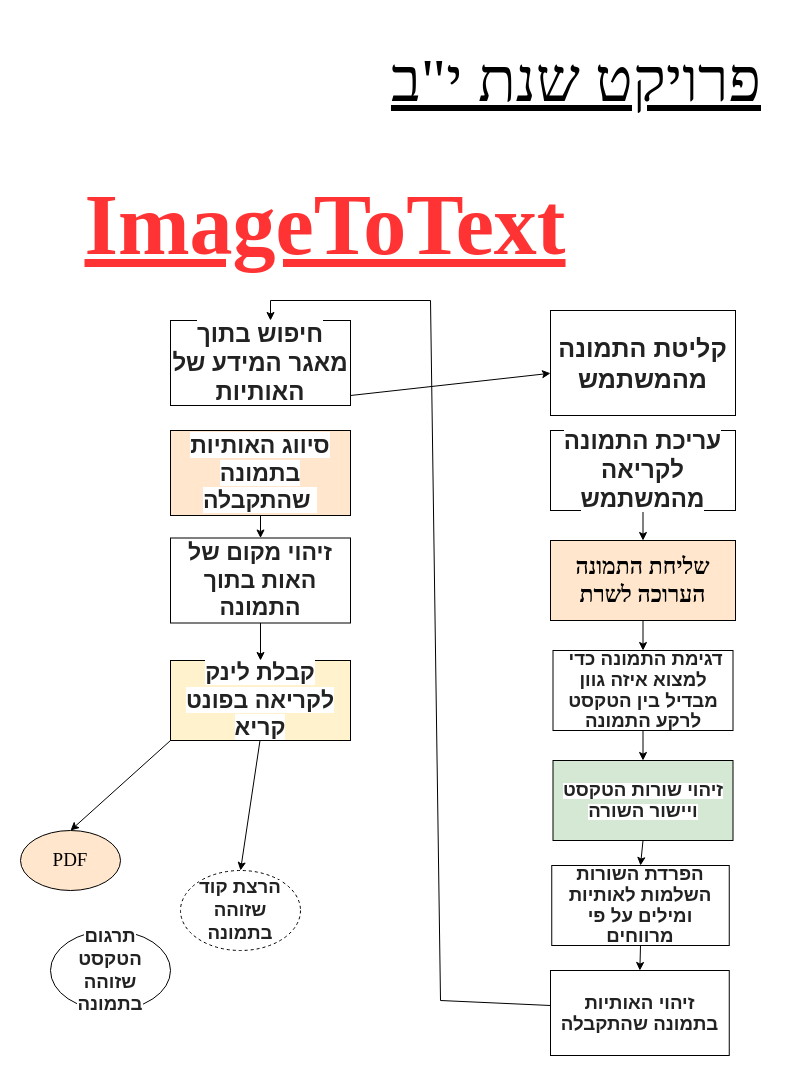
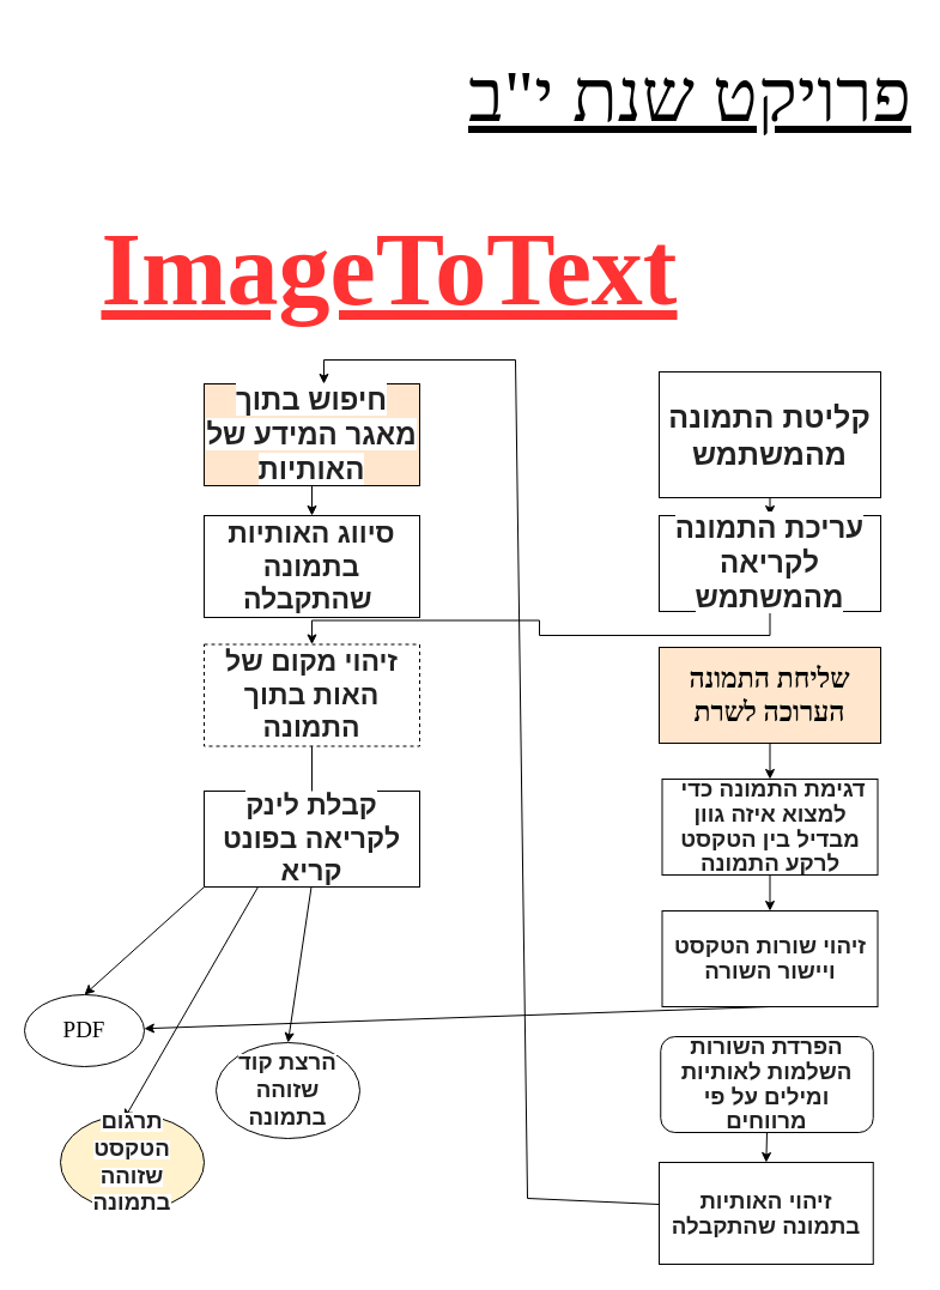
- <mxCell id="16" value="&lt;b style=&quot;color: rgb(34, 34, 34); font-family: calibri, sans-serif; font-size: 24px; text-align: right; background-color: rgb(255, 255, 255);&quot;&gt;&lt;span lang=&quot;HE&quot; style=&quot;font-size: 24px; line-height: 19.973px; font-family: david, sans-serif;&quot;&gt;חיפוש בתוך מאגר המידע של האותיות&lt;/span&gt;&lt;/b&gt;" style="rounded=0;whiteSpace=wrap;html=1;fontSize=24;" vertex="1" parent="1"><mxGeometry x="170" y="320" width="180" height="85" as="geometry" /></mxCell>
+ <mxCell id="16" value="&lt;b style=&quot;color: rgb(34, 34, 34); font-family: calibri, sans-serif; font-size: 24px; text-align: right; background-color: rgb(255, 255, 255);&quot;&gt;&lt;span lang=&quot;HE&quot; style=&quot;font-size: 24px; line-height: 19.973px; font-family: david, sans-serif;&quot;&gt;חיפוש בתוך מאגר המידע של האותיות&lt;/span&gt;&lt;/b&gt;" style="rounded=0;whiteSpace=wrap;html=1;fontSize=24;fillColor=#ffe6cc;" vertex="1" parent="1"><mxGeometry x="170" y="320" width="180" height="85" as="geometry" /></mxCell>
- <mxCell id="15" style="edgeStyle=none;rounded=0;orthogonalLoop=1;jettySize=auto;html=1;exitX=0.5;exitY=1;exitDx=0;exitDy=0;fontFamily=david;fontSize=19;" edge="1" parent="1" source="16" target="3"><mxGeometry relative="1" as="geometry" /></mxCell>
+ <mxCell id="15" style="edgeStyle=none;rounded=0;orthogonalLoop=1;jettySize=auto;html=1;exitX=0.5;exitY=1;exitDx=0;exitDy=0;entryX=0.5;entryY=0;entryDx=0;entryDy=0;fontFamily=david;fontSize=19;" edge="1" parent="1" source="16" target="18"><mxGeometry relative="1" as="geometry" /></mxCell>
+ <mxCell id="2" style="edgeStyle=orthogonalEdgeStyle;rounded=0;orthogonalLoop=1;jettySize=auto;html=1;exitX=0.5;exitY=1;exitDx=0;exitDy=0;entryX=0.5;entryY=0;entryDx=0;entryDy=0;" edge="1" parent="1" source="3" target="7"><mxGeometry relative="1" as="geometry"><mxPoint x="645" y="430" as="targetPoint" /></mxGeometry></mxCell>
- <mxCell id="18" value="&lt;b style=&quot;color: rgb(34, 34, 34); font-family: calibri, sans-serif; font-size: 23px; text-align: right; background-color: rgb(255, 255, 255);&quot;&gt;&lt;span lang=&quot;HE&quot; style=&quot;font-size: 23px; line-height: 19.973px; font-family: david, sans-serif;&quot;&gt;סיווג האותיות בתמונה שהתקבלה&amp;nbsp;&lt;/span&gt;&lt;/b&gt;" style="rounded=0;whiteSpace=wrap;html=1;fontSize=23;fillColor=#ffe6cc;" vertex="1" parent="1"><mxGeometry x="170" y="430" width="180" height="85" as="geometry" /></mxCell>
+ <mxCell id="18" value="&lt;b style=&quot;color: rgb(34, 34, 34); font-family: calibri, sans-serif; font-size: 23px; text-align: right; background-color: rgb(255, 255, 255);&quot;&gt;&lt;span lang=&quot;HE&quot; style=&quot;font-size: 23px; line-height: 19.973px; font-family: david, sans-serif;&quot;&gt;סיווג האותיות בתמונה שהתקבלה&amp;nbsp;&lt;/span&gt;&lt;/b&gt;" style="rounded=0;whiteSpace=wrap;html=1;fontSize=23;" vertex="1" parent="1"><mxGeometry x="170" y="430" width="180" height="85" as="geometry" /></mxCell>
- <mxCell id="17" style="edgeStyle=none;rounded=0;orthogonalLoop=1;jettySize=auto;html=1;exitX=0.5;exitY=1;exitDx=0;exitDy=0;fontFamily=david;fontSize=23;" edge="1" parent="1" source="18" target="22"><mxGeometry relative="1" as="geometry" /></mxCell>
- <mxCell id="6" style="edgeStyle=orthogonalEdgeStyle;rounded=0;orthogonalLoop=1;jettySize=auto;html=1;exitX=0.5;exitY=1;exitDx=0;exitDy=0;entryX=0.5;entryY=0;entryDx=0;entryDy=0;" edge="1" parent="1" source="7" target="5"><mxGeometry relative="1" as="geometry"><mxPoint x="645" y="550" as="targetPoint" /></mxGeometry></mxCell>
+ <mxCell id="6" style="edgeStyle=orthogonalEdgeStyle;rounded=0;orthogonalLoop=1;jettySize=auto;html=1;exitX=0.5;exitY=1;exitDx=0;exitDy=0;" edge="1" parent="1" source="7" target="22"><mxGeometry relative="1" as="geometry"><mxPoint x="645" y="550" as="targetPoint" /></mxGeometry></mxCell>
- <mxCell id="22" value="&lt;b style=&quot;color: rgb(34, 34, 34); font-family: calibri, sans-serif; font-size: 23px; text-align: right; background-color: rgb(255, 255, 255);&quot;&gt;&lt;span lang=&quot;HE&quot; style=&quot;font-size: 23px; line-height: 19.973px; font-family: david, sans-serif;&quot;&gt;זיהוי מקום של האות בתוך התמונה&lt;/span&gt;&lt;/b&gt;" style="rounded=0;whiteSpace=wrap;html=1;fontSize=23;" vertex="1" parent="1"><mxGeometry x="170" y="537.5" width="180" height="85" as="geometry" /></mxCell>
+ <mxCell id="22" value="&lt;b style=&quot;color: rgb(34, 34, 34); font-family: calibri, sans-serif; font-size: 23px; text-align: right; background-color: rgb(255, 255, 255);&quot;&gt;&lt;span lang=&quot;HE&quot; style=&quot;font-size: 23px; line-height: 19.973px; font-family: david, sans-serif;&quot;&gt;זיהוי מקום של האות בתוך התמונה&lt;/span&gt;&lt;/b&gt;" style="rounded=0;whiteSpace=wrap;html=1;fontSize=23;dashed=1;" vertex="1" parent="1"><mxGeometry x="170" y="537.5" width="180" height="85" as="geometry" /></mxCell>
- <mxCell id="21" style="edgeStyle=none;rounded=0;orthogonalLoop=1;jettySize=auto;html=1;exitX=0.5;exitY=1;exitDx=0;exitDy=0;entryX=0.5;entryY=0;entryDx=0;entryDy=0;fontFamily=david;fontSize=23;" edge="1" parent="1" source="22" target="20"><mxGeometry relative="1" as="geometry" /></mxCell>
+ <mxCell id="21" style="edgeStyle=none;rounded=0;orthogonalLoop=1;jettySize=auto;html=1;exitX=0.5;exitY=1;exitDx=0;exitDy=0;entryX=0.5;entryY=0;entryDx=0;entryDy=0;fontFamily=david;fontSize=23;endArrow=none;" edge="1" parent="1" source="22" target="20"><mxGeometry relative="1" as="geometry" /></mxCell>
- <mxCell id="20" value="&lt;b style=&quot;color: rgb(34, 34, 34); font-family: calibri, sans-serif; font-size: 23px; text-align: right; background-color: rgb(255, 255, 255);&quot;&gt;&lt;span lang=&quot;HE&quot; style=&quot;font-size: 23px; line-height: 19.973px; font-family: david, sans-serif;&quot;&gt;קבלת לינק לקריאה בפונט קריא&lt;/span&gt;&lt;/b&gt;" style="rounded=0;whiteSpace=wrap;html=1;fontSize=23;fillColor=#fff2cc;" vertex="1" parent="1"><mxGeometry x="170" y="660" width="180" height="80" as="geometry" /></mxCell>
+ <mxCell id="20" value="&lt;b style=&quot;color: rgb(34, 34, 34); font-family: calibri, sans-serif; font-size: 23px; text-align: right; background-color: rgb(255, 255, 255);&quot;&gt;&lt;span lang=&quot;HE&quot; style=&quot;font-size: 23px; line-height: 19.973px; font-family: david, sans-serif;&quot;&gt;קבלת לינק לקריאה בפונט קריא&lt;/span&gt;&lt;/b&gt;" style="rounded=0;whiteSpace=wrap;html=1;fontSize=23;" vertex="1" parent="1"><mxGeometry x="170" y="660" width="180" height="80" as="geometry" /></mxCell>
- <mxCell id="11" value="&lt;b style=&quot;color: rgb(34 , 34 , 34) ; font-family: &amp;#34;calibri&amp;#34; , sans-serif ; font-size: 14.667px ; text-align: right ; background-color: rgb(255 , 255 , 255)&quot;&gt;&lt;span lang=&quot;HE&quot; style=&quot;font-size: 14pt ; line-height: 19.973px ; font-family: &amp;#34;david&amp;#34; , sans-serif&quot;&gt;זיהוי שורות הטקסט ויישור השורה&lt;/span&gt;&lt;/b&gt;" style="rounded=0;whiteSpace=wrap;html=1;fillColor=#d5e8d4;" vertex="1" parent="1"><mxGeometry x="552.5" y="760" width="180" height="80" as="geometry" /></mxCell>
+ <mxCell id="11" value="&lt;b style=&quot;color: rgb(34 , 34 , 34) ; font-family: &amp;#34;calibri&amp;#34; , sans-serif ; font-size: 14.667px ; text-align: right ; background-color: rgb(255 , 255 , 255)&quot;&gt;&lt;span lang=&quot;HE&quot; style=&quot;font-size: 14pt ; line-height: 19.973px ; font-family: &amp;#34;david&amp;#34; , sans-serif&quot;&gt;זיהוי שורות הטקסט ויישור השורה&lt;/span&gt;&lt;/b&gt;" style="rounded=0;whiteSpace=wrap;html=1;" vertex="1" parent="1"><mxGeometry x="552.5" y="760" width="180" height="80" as="geometry" /></mxCell>
+ <mxCell id="19" style="edgeStyle=none;rounded=0;orthogonalLoop=1;jettySize=auto;html=1;exitX=0.25;exitY=1;exitDx=0;exitDy=0;entryX=0.442;entryY=0.05;entryDx=0;entryDy=0;entryPerimeter=0;fontFamily=david;fontSize=19;" edge="1" parent="1" source="20" target="29"><mxGeometry relative="1" as="geometry" /></mxCell>
- <mxCell id="10" style="edgeStyle=none;rounded=0;orthogonalLoop=1;jettySize=auto;html=1;exitX=0.5;exitY=1;exitDx=0;exitDy=0;entryX=0.5;entryY=0;entryDx=0;entryDy=0;fontFamily=david;fontSize=19;" edge="1" parent="1" source="11" target="9"><mxGeometry relative="1" as="geometry" /></mxCell>
+ <mxCell id="10" style="edgeStyle=none;rounded=0;orthogonalLoop=1;jettySize=auto;html=1;exitX=0.5;exitY=1;exitDx=0;exitDy=0;fontFamily=david;fontSize=19;" edge="1" parent="1" source="11" target="31"><mxGeometry relative="1" as="geometry" /></mxCell>
- <mxCell id="31" value="PDF" style="ellipse;whiteSpace=wrap;html=1;fontFamily=david;fontSize=19;fillColor=#ffe6cc;" vertex="1" parent="1"><mxGeometry x="20" y="830" width="100" height="60" as="geometry" /></mxCell>
+ <mxCell id="31" value="PDF" style="ellipse;whiteSpace=wrap;html=1;fontFamily=david;fontSize=19;" vertex="1" parent="1"><mxGeometry x="20" y="830" width="100" height="60" as="geometry" /></mxCell>
- <mxCell id="9" value="&lt;b style=&quot;color: rgb(34 , 34 , 34) ; font-family: &amp;#34;calibri&amp;#34; , sans-serif ; font-size: 14.667px ; text-align: right ; background-color: rgb(255 , 255 , 255)&quot;&gt;&lt;span lang=&quot;HE&quot; style=&quot;font-size: 14pt ; line-height: 19.973px ; font-family: &amp;#34;david&amp;#34; , sans-serif&quot;&gt;הפרדת השורות השלמות לאותיות ומילים על פי מרווחים&lt;/span&gt;&lt;/b&gt;" style="rounded=0;whiteSpace=wrap;html=1;" vertex="1" parent="1"><mxGeometry x="551.25" y="865" width="177.5" height="80" as="geometry" /></mxCell>
+ <mxCell id="9" value="&lt;b style=&quot;color: rgb(34 , 34 , 34) ; font-family: &amp;#34;calibri&amp;#34; , sans-serif ; font-size: 14.667px ; text-align: right ; background-color: rgb(255 , 255 , 255)&quot;&gt;&lt;span lang=&quot;HE&quot; style=&quot;font-size: 14pt ; line-height: 19.973px ; font-family: &amp;#34;david&amp;#34; , sans-serif&quot;&gt;הפרדת השורות השלמות לאותיות ומילים על פי מרווחים&lt;/span&gt;&lt;/b&gt;" style="whiteSpace=wrap;html=1;rounded=1;" vertex="1" parent="1"><mxGeometry x="551.25" y="865" width="177.5" height="80" as="geometry" /></mxCell>
- <mxCell id="30" value="&#10;&#10;&lt;b style=&quot;color: rgb(34, 34, 34); font-family: calibri, sans-serif; font-size: 14.667px; font-style: normal; letter-spacing: normal; text-align: right; text-indent: 0px; text-transform: none; word-spacing: 0px; background-color: rgb(255, 255, 255);&quot;&gt;&lt;span lang=&quot;HE&quot; style=&quot;font-size: 14pt ; line-height: 19.973px ; font-family: &amp;quot;david&amp;quot; , sans-serif&quot;&gt;הרצת קוד שזוהה בתמונה&lt;/span&gt;&lt;/b&gt;&#10;&#10;" style="ellipse;whiteSpace=wrap;html=1;fontFamily=david;fontSize=19;dashed=1;" vertex="1" parent="1"><mxGeometry x="180" y="870" width="120" height="80" as="geometry" /></mxCell>
+ <mxCell id="30" value="&#10;&#10;&lt;b style=&quot;color: rgb(34, 34, 34); font-family: calibri, sans-serif; font-size: 14.667px; font-style: normal; letter-spacing: normal; text-align: right; text-indent: 0px; text-transform: none; word-spacing: 0px; background-color: rgb(255, 255, 255);&quot;&gt;&lt;span lang=&quot;HE&quot; style=&quot;font-size: 14pt ; line-height: 19.973px ; font-family: &amp;quot;david&amp;quot; , sans-serif&quot;&gt;הרצת קוד שזוהה בתמונה&lt;/span&gt;&lt;/b&gt;&#10;&#10;" style="ellipse;whiteSpace=wrap;html=1;fontFamily=david;fontSize=19;" vertex="1" parent="1"><mxGeometry x="180" y="870" width="120" height="80" as="geometry" /></mxCell>
- <mxCell id="29" value="&#10;&#10;&lt;b style=&quot;color: rgb(34, 34, 34); font-family: calibri, sans-serif; font-size: 14.667px; font-style: normal; letter-spacing: normal; text-align: right; text-indent: 0px; text-transform: none; word-spacing: 0px; background-color: rgb(255, 255, 255);&quot;&gt;&lt;span lang=&quot;HE&quot; style=&quot;font-size: 14pt ; line-height: 19.973px ; font-family: &amp;quot;david&amp;quot; , sans-serif&quot;&gt;תרגום הטקסט שזוהה בתמונה&lt;/span&gt;&lt;/b&gt;&#10;&#10;" style="ellipse;whiteSpace=wrap;html=1;fontFamily=david;fontSize=19;" vertex="1" parent="1"><mxGeometry x="50" y="930" width="120" height="80" as="geometry" /></mxCell>
+ <mxCell id="29" value="&#10;&#10;&lt;b style=&quot;color: rgb(34, 34, 34); font-family: calibri, sans-serif; font-size: 14.667px; font-style: normal; letter-spacing: normal; text-align: right; text-indent: 0px; text-transform: none; word-spacing: 0px; background-color: rgb(255, 255, 255);&quot;&gt;&lt;span lang=&quot;HE&quot; style=&quot;font-size: 14pt ; line-height: 19.973px ; font-family: &amp;quot;david&amp;quot; , sans-serif&quot;&gt;תרגום הטקסט שזוהה בתמונה&lt;/span&gt;&lt;/b&gt;&#10;&#10;" style="ellipse;whiteSpace=wrap;html=1;fontFamily=david;fontSize=19;fillColor=#fff2cc;" vertex="1" parent="1"><mxGeometry x="50" y="930" width="120" height="80" as="geometry" /></mxCell>
